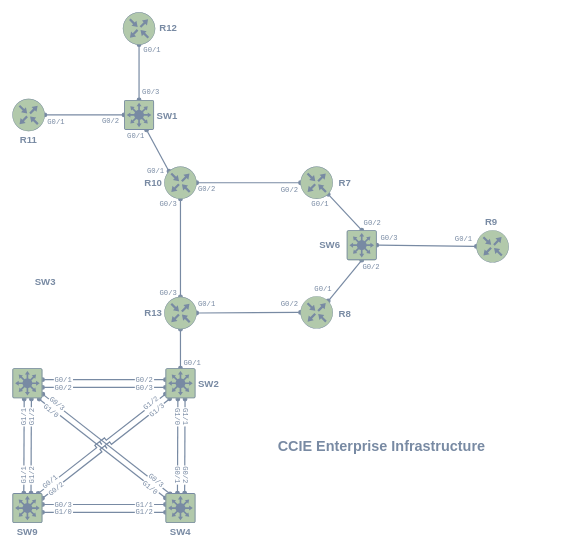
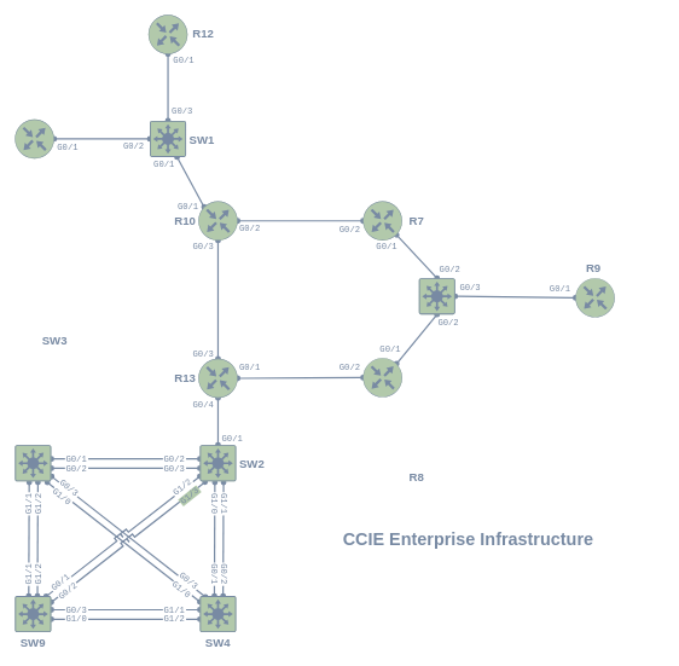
- <mxCell id="46" value="&lt;font size=&quot;1&quot; color=&quot;#788aa3&quot;&gt;&lt;b style=&quot;font-size: 16px&quot;&gt;R11&lt;/b&gt;&lt;/font&gt;" style="text;html=1;strokeColor=none;fillColor=none;align=center;verticalAlign=middle;whiteSpace=wrap;fontColor=#46495D;" parent="1" vertex="1"><mxGeometry x="27" y="223" width="40" height="20" as="geometry" /></mxCell>
- <mxCell id="18" value="&lt;font size=&quot;1&quot; color=&quot;#788aa3&quot;&gt;&lt;b style=&quot;font-size: 16px&quot;&gt;SW6&lt;/b&gt;&lt;/font&gt;" style="text;html=1;strokeColor=none;fillColor=none;align=center;verticalAlign=middle;whiteSpace=wrap;fontColor=#46495D;" parent="1" vertex="1"><mxGeometry x="529" y="398" width="40" height="20" as="geometry" /></mxCell>
- <mxCell id="17" value="&lt;font size=&quot;1&quot; color=&quot;#788aa3&quot;&gt;&lt;b style=&quot;font-size: 16px&quot;&gt;R8&lt;/b&gt;&lt;/font&gt;" style="text;html=1;strokeColor=none;fillColor=none;align=center;verticalAlign=middle;whiteSpace=wrap;fontColor=#46495D;" parent="1" vertex="1"><mxGeometry x="554" y="512" width="40" height="20" as="geometry" /></mxCell>
+ <mxCell id="17" value="&lt;font size=&quot;1&quot; color=&quot;#788aa3&quot;&gt;&lt;b style=&quot;font-size: 16px&quot;&gt;R8&lt;/b&gt;&lt;/font&gt;" style="text;html=1;strokeColor=none;fillColor=none;align=center;verticalAlign=middle;whiteSpace=wrap;fontColor=#46495D;" parent="1" vertex="1"><mxGeometry x="554" y="647" width="40" height="20" as="geometry" /></mxCell>
+ <mxCell id="69" value="&lt;font face=&quot;Courier New&quot; color=&quot;#788aa3&quot; style=&quot;font-size: 12px&quot;&gt;G0/4&lt;/font&gt;" style="whiteSpace=wrap;html=1;strokeWidth=2;glass=0;shadow=0;fontColor=#46495D;fillColor=none;strokeColor=none;" parent="1" vertex="1"><mxGeometry x="264" y="551" width="32" height="12" as="geometry" /></mxCell>
- <mxCell id="67" value="&lt;font face=&quot;Courier New&quot; color=&quot;#788aa3&quot; style=&quot;font-size: 12px&quot;&gt;G1/3&lt;/font&gt;" style="whiteSpace=wrap;html=1;strokeWidth=2;glass=0;shadow=0;fontColor=#46495D;strokeColor=none;rotation=321;" parent="1" vertex="1"><mxGeometry x="245" y="677" width="32" height="12" as="geometry" /></mxCell>
+ <mxCell id="67" value="&lt;font face=&quot;Courier New&quot; color=&quot;#788aa3&quot; style=&quot;font-size: 12px&quot;&gt;G1/3&lt;/font&gt;" style="whiteSpace=wrap;html=1;strokeWidth=2;glass=0;shadow=0;fontColor=#46495D;strokeColor=none;rotation=321;fillColor=#b2c9ab;" parent="1" vertex="1"><mxGeometry x="245" y="677" width="32" height="12" as="geometry" /></mxCell>
- <mxCell id="93" value="&lt;font size=&quot;1&quot; color=&quot;#788aa3&quot;&gt;&lt;b style=&quot;font-size: 24px&quot;&gt;CCIE Enterprise Infrastructure&amp;nbsp;&lt;/b&gt;&lt;/font&gt;" style="text;html=1;strokeColor=none;fillColor=none;align=center;verticalAlign=middle;whiteSpace=wrap;fontColor=#46495D;" parent="1" vertex="1"><mxGeometry x="362.5" y="728" width="551" height="32" as="geometry" /></mxCell>
+ <mxCell id="93" value="&lt;font size=&quot;1&quot; color=&quot;#788aa3&quot;&gt;&lt;b style=&quot;font-size: 24px&quot;&gt;CCIE Enterprise Infrastructure&amp;nbsp;&lt;/b&gt;&lt;/font&gt;" style="text;html=1;strokeColor=none;fillColor=none;align=center;verticalAlign=middle;whiteSpace=wrap;fontColor=#46495D;" parent="1" vertex="1"><mxGeometry x="372.5" y="728" width="551" height="32" as="geometry" /></mxCell>
